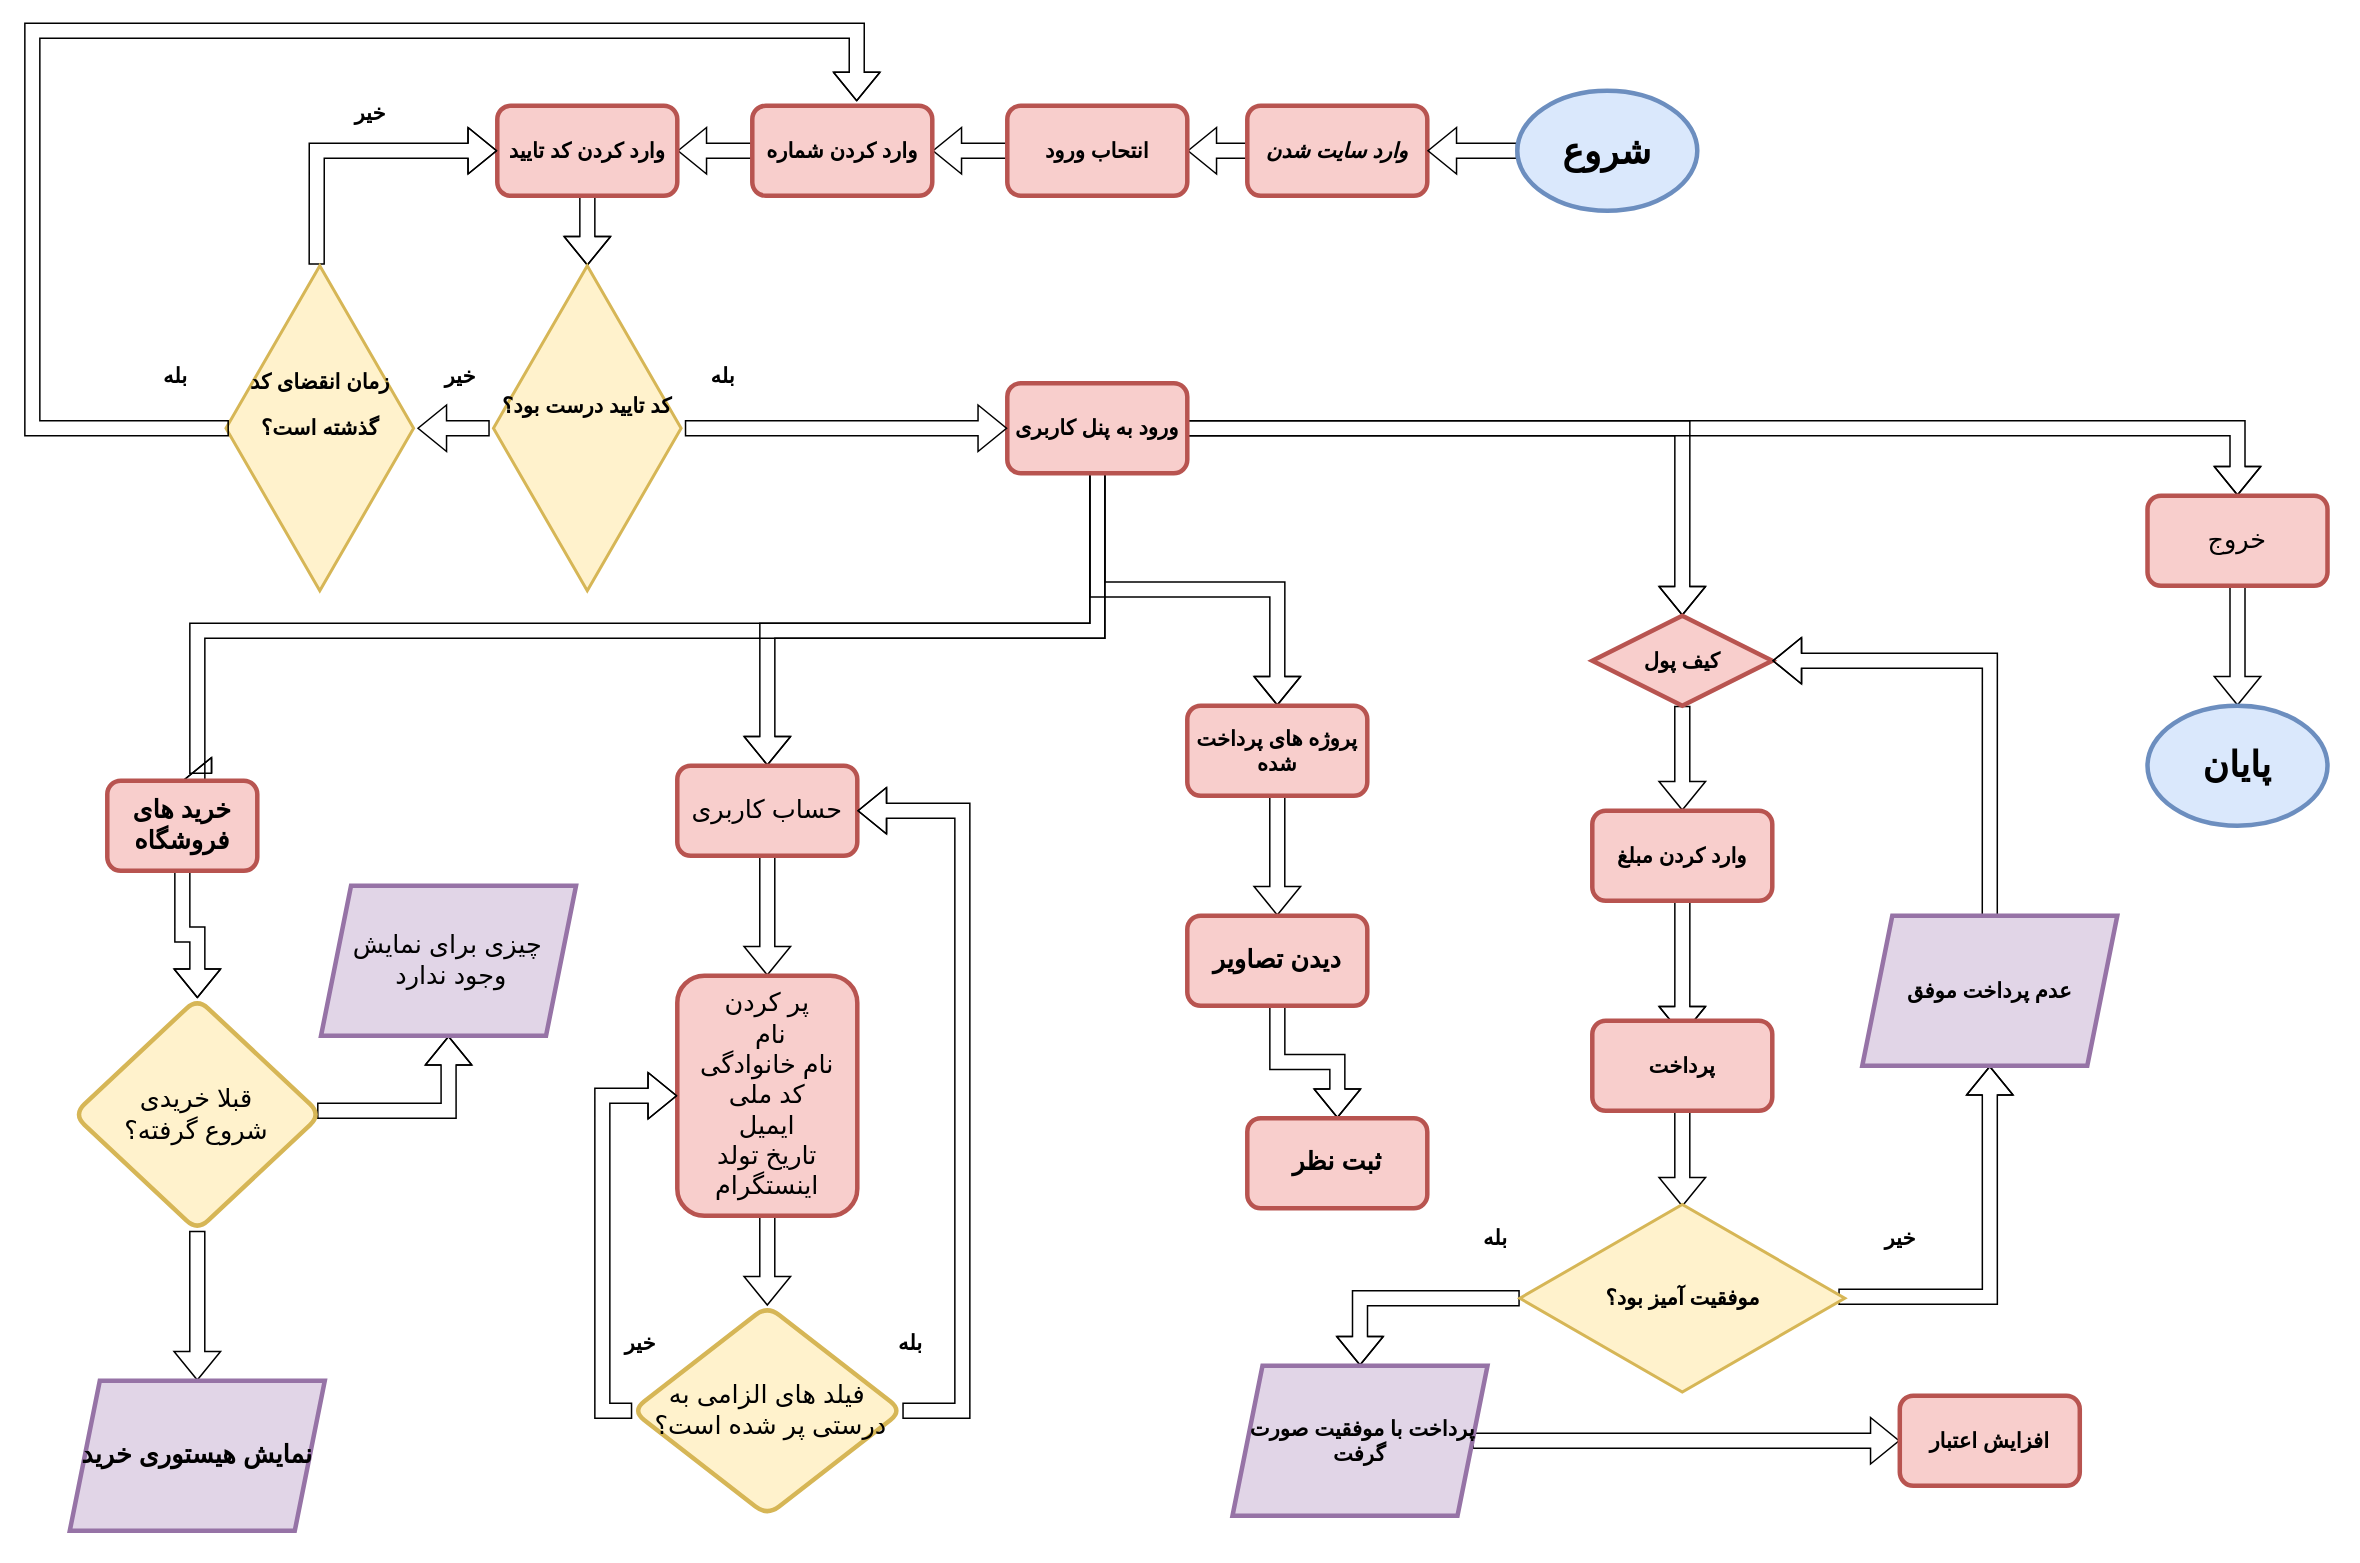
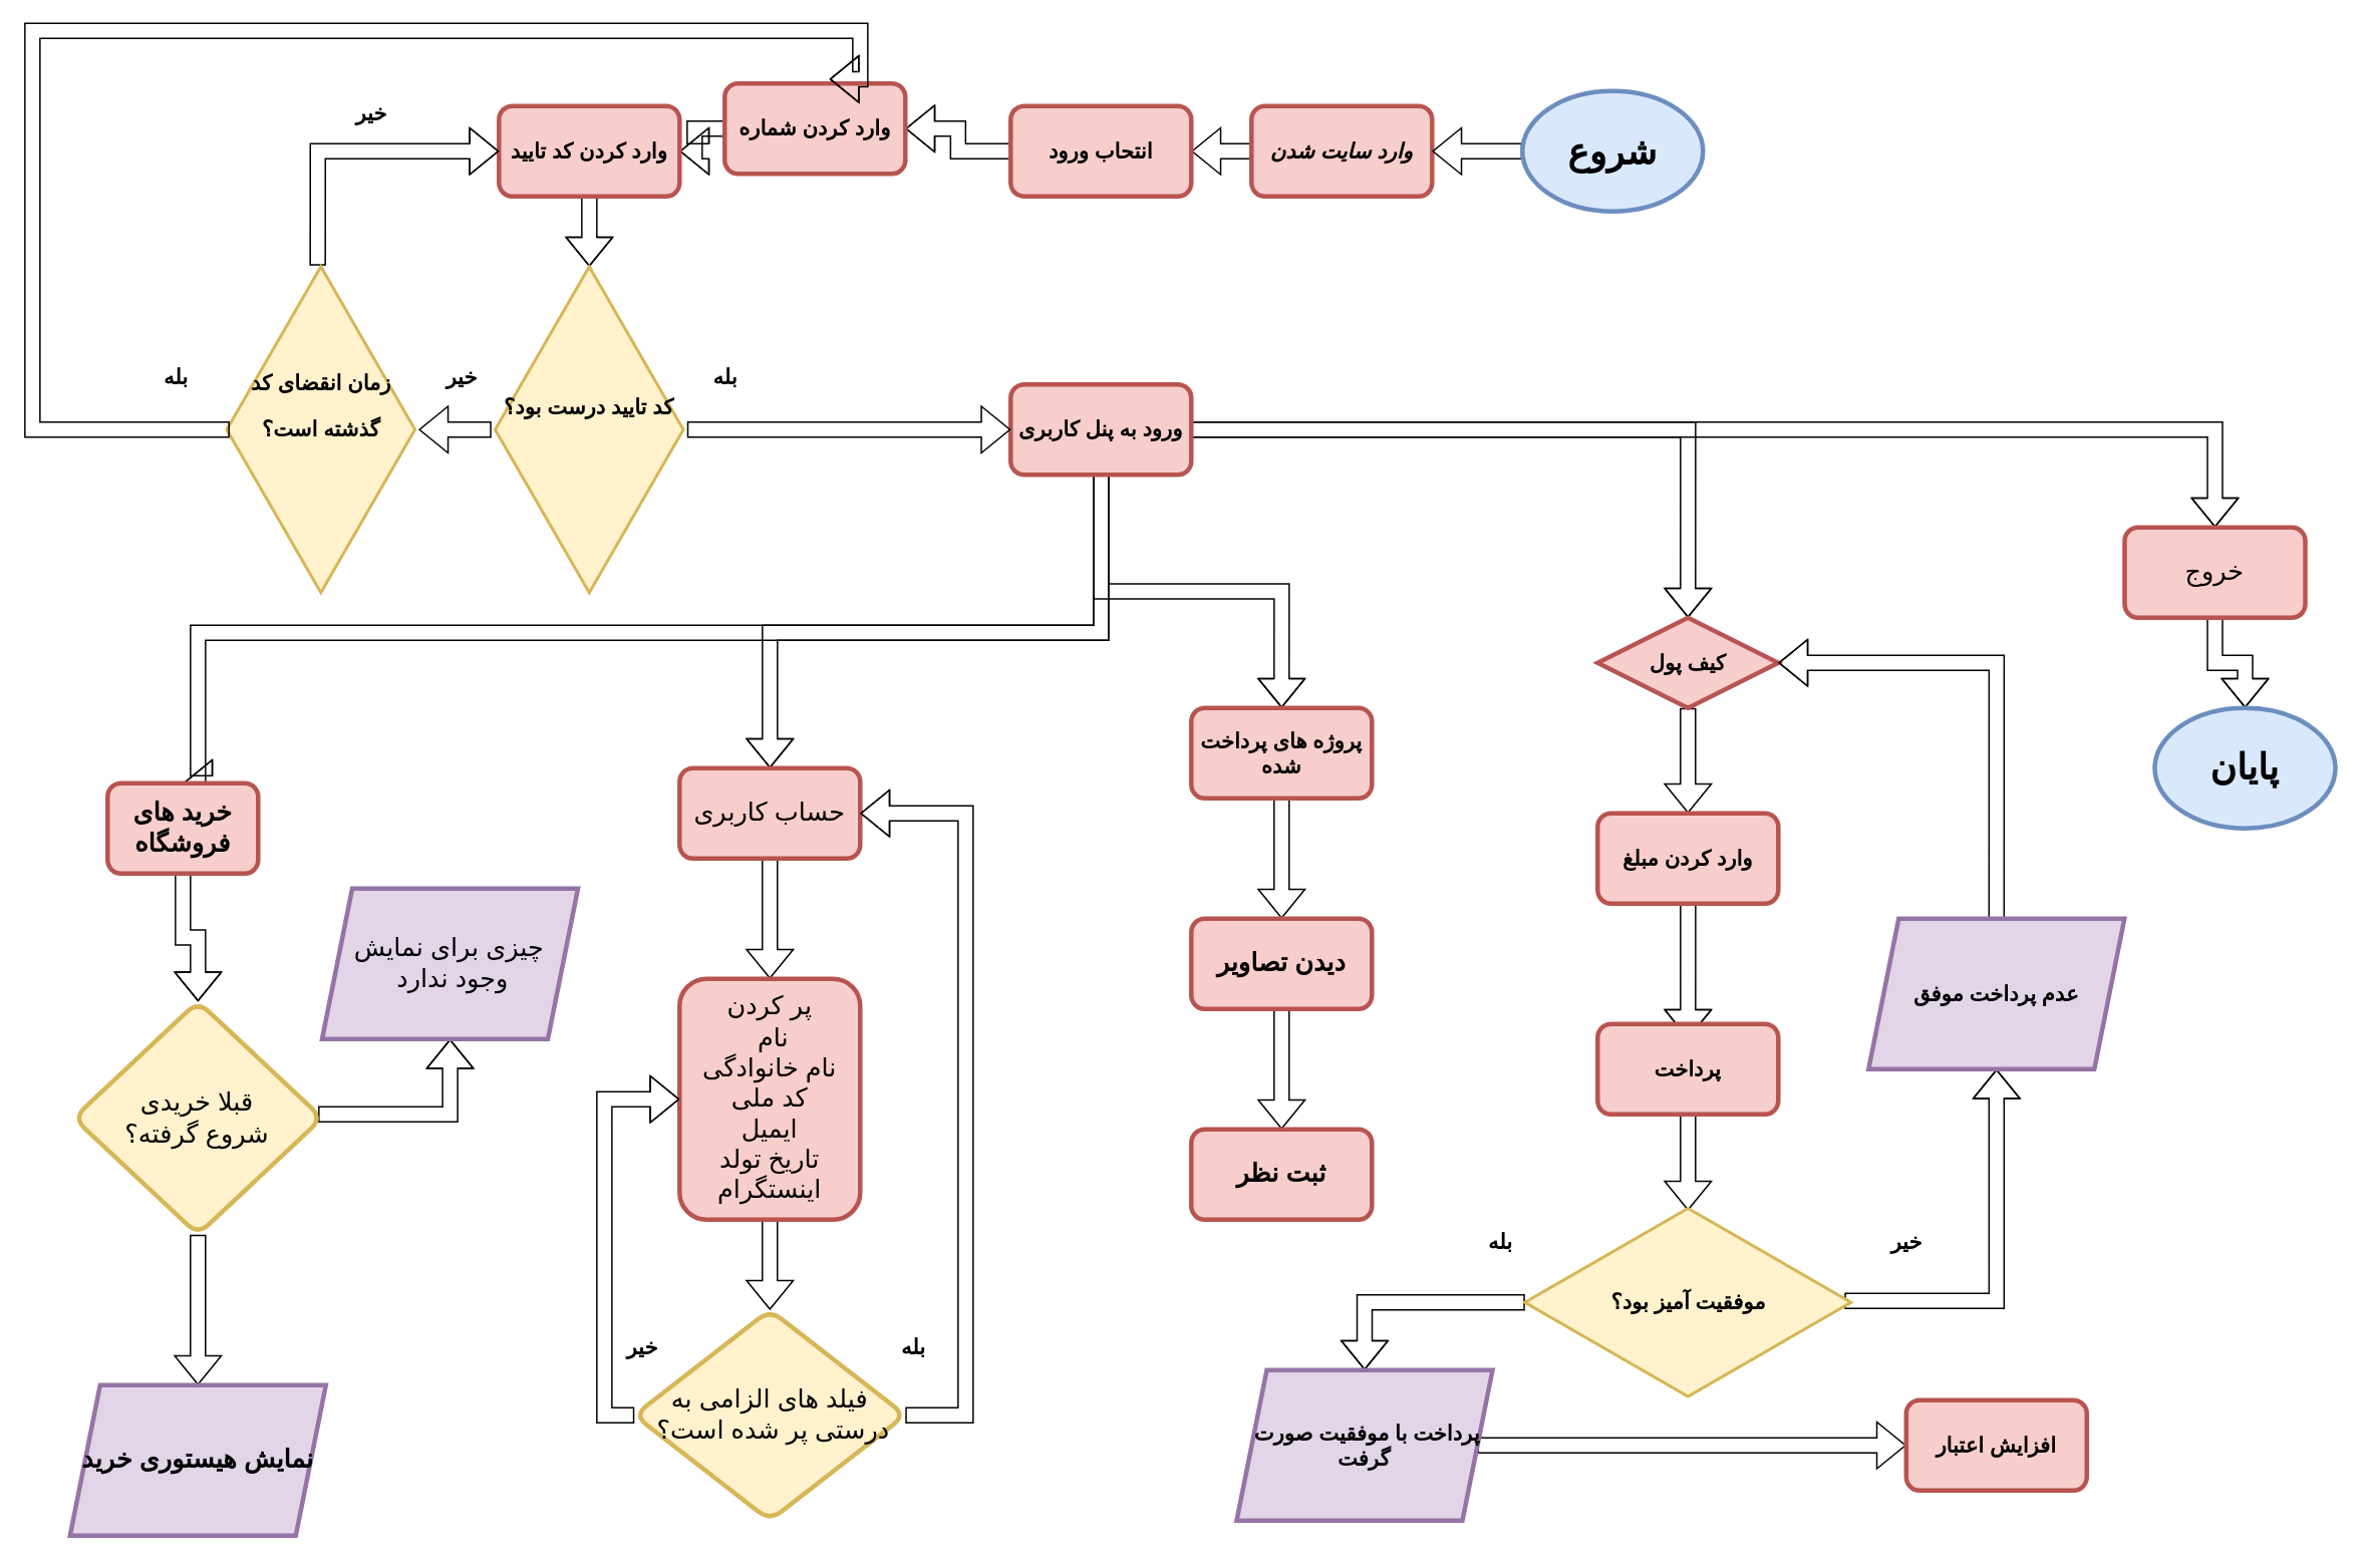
- <mxCell id="9" value="&lt;h3&gt;وارد کردن شماره&lt;/h3&gt;" style="rounded=1;html=1;fillColor=#f8cecc;strokeColor=#b85450;labelBackgroundColor=none;labelBorderColor=none;whiteSpace=wrap;strokeWidth=3;" parent="1" vertex="1"><mxGeometry x="500.86" y="70" width="120" height="60" as="geometry" /></mxCell>
+ <mxCell id="9" value="&lt;h3&gt;وارد کردن شماره&lt;/h3&gt;" style="rounded=1;html=1;fillColor=#f8cecc;strokeColor=#b85450;labelBackgroundColor=none;labelBorderColor=none;whiteSpace=wrap;strokeWidth=3;" parent="1" vertex="1"><mxGeometry x="480.86" y="55" width="120" height="60" as="geometry" /></mxCell>
- <mxCell id="66" value="&lt;font style=&quot;font-size: 17px;&quot;&gt;خروج&lt;/font&gt;" style="whiteSpace=wrap;html=1;fillColor=#f8cecc;strokeColor=#b85450;rounded=1;labelBackgroundColor=none;labelBorderColor=none;strokeWidth=3;" parent="1" vertex="1"><mxGeometry x="1431" y="330" width="120" height="60" as="geometry" /></mxCell>
+ <mxCell id="66" value="&lt;font style=&quot;font-size: 17px;&quot;&gt;خروج&lt;/font&gt;" style="whiteSpace=wrap;html=1;fillColor=#f8cecc;strokeColor=#b85450;rounded=1;labelBackgroundColor=none;labelBorderColor=none;strokeWidth=3;" parent="1" vertex="1"><mxGeometry x="1411" y="350" width="120" height="60" as="geometry" /></mxCell>
- <mxCell id="52" value="&lt;h3 style=&quot;font-size: 17px;&quot;&gt;&lt;font style=&quot;font-size: 17px;&quot;&gt;ثبت نظر&lt;/font&gt;&lt;/h3&gt;" style="whiteSpace=wrap;html=1;fillColor=#f8cecc;strokeColor=#b85450;rounded=1;labelBackgroundColor=none;labelBorderColor=none;strokeWidth=3;" parent="1" vertex="1"><mxGeometry x="830.86" y="745" width="120" height="60" as="geometry" /></mxCell>
+ <mxCell id="52" value="&lt;h3 style=&quot;font-size: 17px;&quot;&gt;&lt;font style=&quot;font-size: 17px;&quot;&gt;ثبت نظر&lt;/font&gt;&lt;/h3&gt;" style="whiteSpace=wrap;html=1;fillColor=#f8cecc;strokeColor=#b85450;rounded=1;labelBackgroundColor=none;labelBorderColor=none;strokeWidth=3;" parent="1" vertex="1"><mxGeometry x="790.86" y="750" width="120" height="60" as="geometry" /></mxCell>
